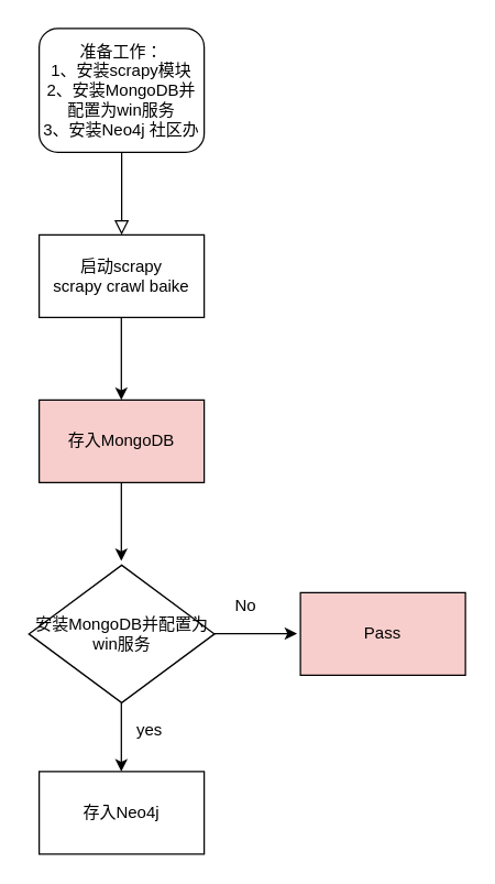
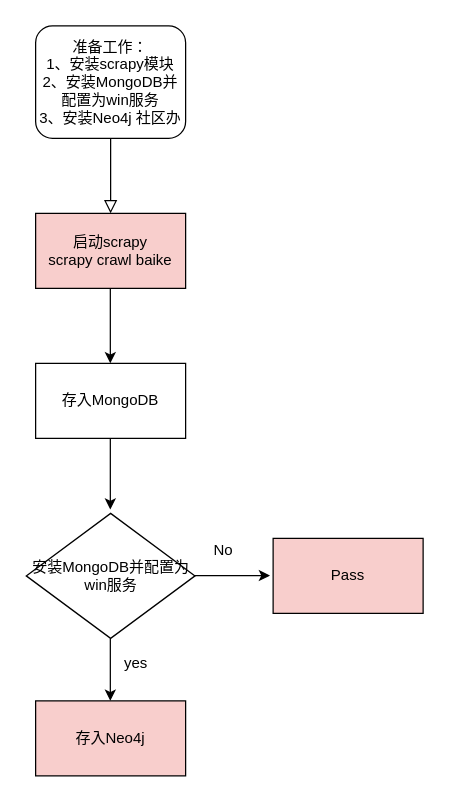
- <mxCell id="4" value="启动scrapy&lt;br&gt;scrapy crawl baike" style="rounded=0;whiteSpace=wrap;html=1;" parent="1" vertex="1"><mxGeometry x="28" y="170" width="120" height="60" as="geometry" /></mxCell>
+ <mxCell id="4" value="启动scrapy&lt;br&gt;scrapy crawl baike" style="rounded=0;whiteSpace=wrap;html=1;fillColor=#f8cecc;" parent="1" vertex="1"><mxGeometry x="28" y="170" width="120" height="60" as="geometry" /></mxCell>
- <mxCell id="6" value="存入MongoDB" style="rounded=0;whiteSpace=wrap;html=1;fillColor=#f8cecc;" parent="1" vertex="1"><mxGeometry x="28" y="290" width="120" height="60" as="geometry" /></mxCell>
+ <mxCell id="6" value="存入MongoDB" style="rounded=0;whiteSpace=wrap;html=1;" parent="1" vertex="1"><mxGeometry x="28" y="290" width="120" height="60" as="geometry" /></mxCell>
- <mxCell id="8" value="存入Neo4j" style="rounded=0;whiteSpace=wrap;html=1;" parent="1" vertex="1"><mxGeometry x="28" y="560" width="120" height="60" as="geometry" /></mxCell>
+ <mxCell id="8" value="存入Neo4j" style="rounded=0;whiteSpace=wrap;html=1;fillColor=#f8cecc;" parent="1" vertex="1"><mxGeometry x="28" y="560" width="120" height="60" as="geometry" /></mxCell>
